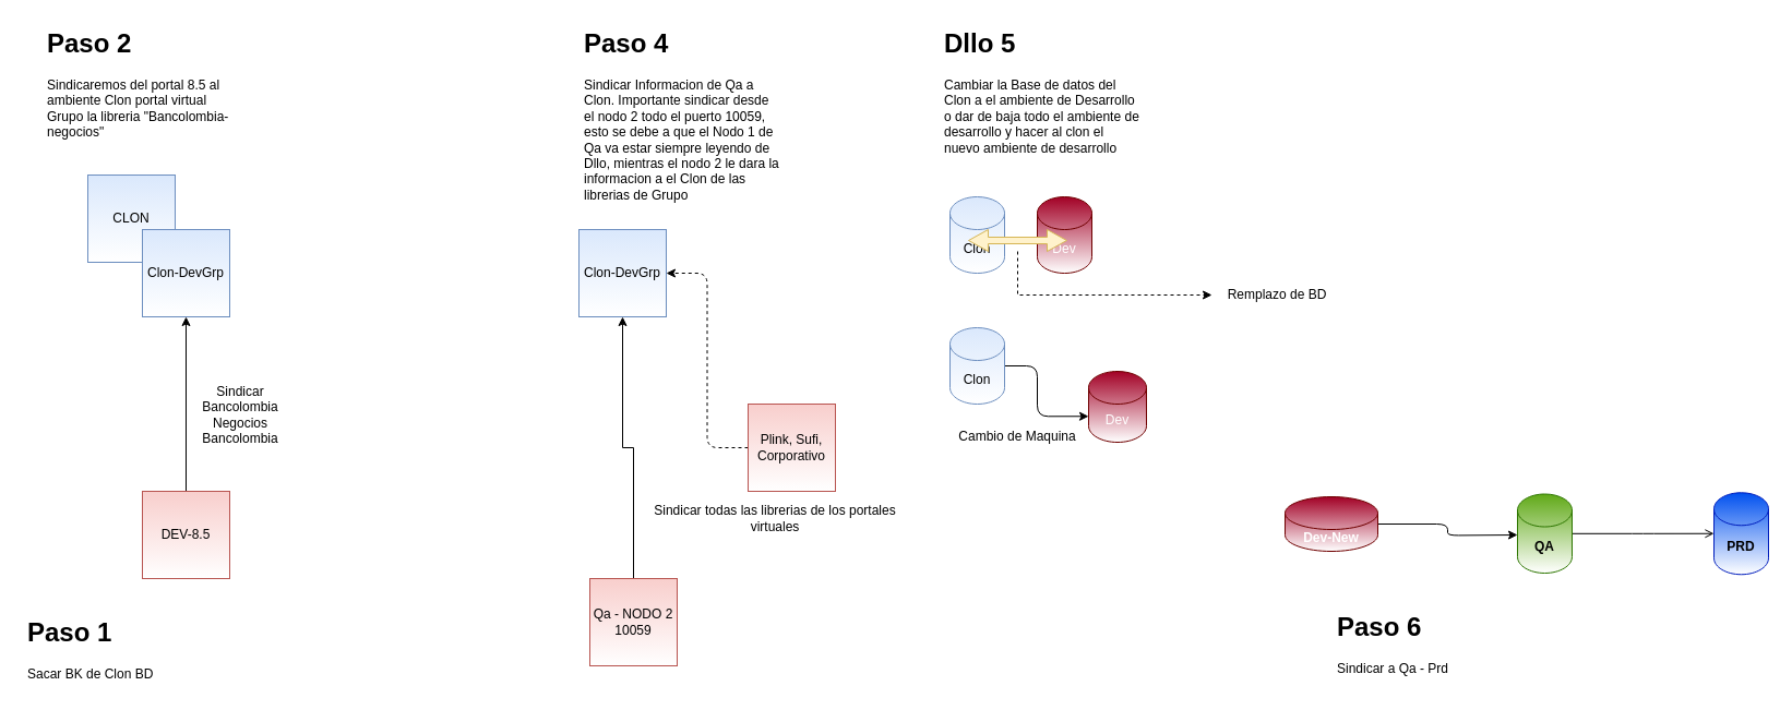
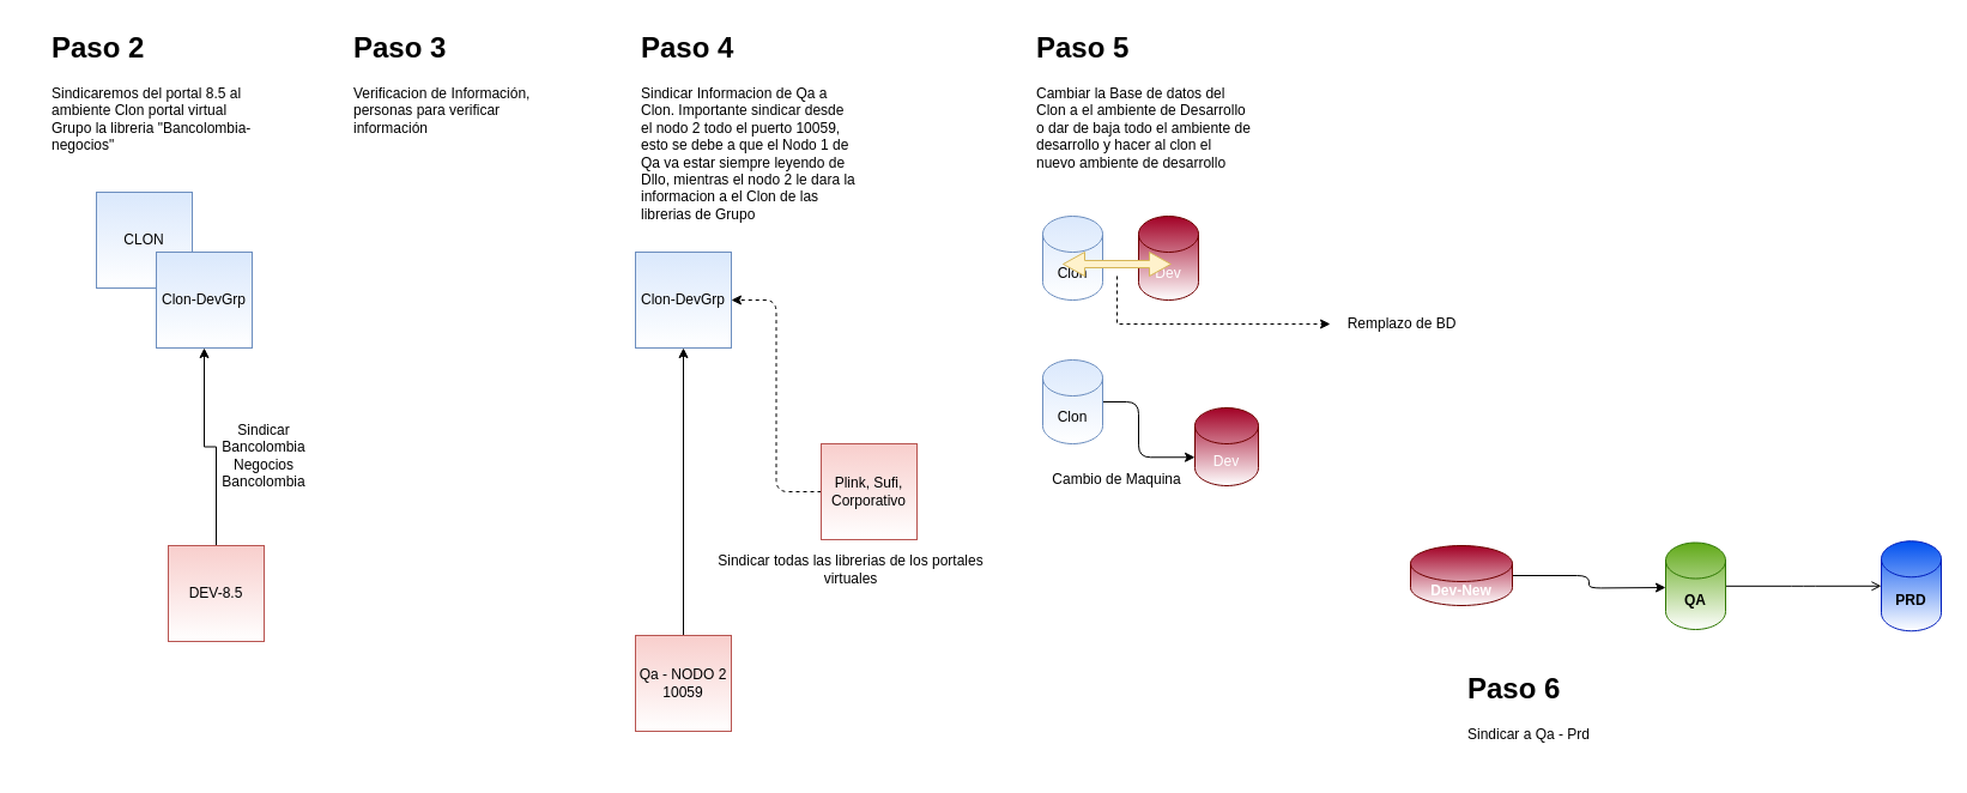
- <mxCell id="14" value="&lt;h1&gt;Dllo 5&lt;/h1&gt;&lt;p&gt;Cambiar la Base de datos del Clon a el ambiente de Desarrollo o dar de baja todo el ambiente de desarrollo y hacer al clon el nuevo ambiente de desarrollo&lt;/p&gt;" style="text;html=1;strokeColor=none;fillColor=none;spacing=5;spacingTop=-20;whiteSpace=wrap;overflow=hidden;rounded=0;" parent="1" vertex="1"><mxGeometry x="860" y="20" width="190" height="130" as="geometry" /></mxCell>
+ <mxCell id="14" value="&lt;h1&gt;Paso 5&lt;/h1&gt;&lt;p&gt;Cambiar la Base de datos del Clon a el ambiente de Desarrollo o dar de baja todo el ambiente de desarrollo y hacer al clon el nuevo ambiente de desarrollo&lt;/p&gt;" style="text;html=1;strokeColor=none;fillColor=none;spacing=5;spacingTop=-20;whiteSpace=wrap;overflow=hidden;rounded=0;" parent="1" vertex="1"><mxGeometry x="860" y="20" width="190" height="130" as="geometry" /></mxCell>
+ <mxCell id="9" value="&lt;h1&gt;Paso 3&lt;/h1&gt;&lt;p&gt;Verificacion de Información, personas para verificar información&lt;/p&gt;" style="text;html=1;strokeColor=none;fillColor=none;spacing=5;spacingTop=-20;whiteSpace=wrap;overflow=hidden;rounded=0;" parent="1" vertex="1"><mxGeometry x="290" y="20" width="190" height="100" as="geometry" /></mxCell>
- <mxCell id="5" value="DEV-8.5" style="whiteSpace=wrap;html=1;aspect=fixed;fillColor=#f8cecc;strokeColor=#b85450;gradientColor=#ffffff;" parent="1" vertex="1"><mxGeometry x="130" y="450" width="80" height="80" as="geometry" /></mxCell>
+ <mxCell id="5" value="DEV-8.5" style="whiteSpace=wrap;html=1;aspect=fixed;fillColor=#f8cecc;strokeColor=#b85450;gradientColor=#ffffff;" parent="1" vertex="1"><mxGeometry x="140" y="455" width="80" height="80" as="geometry" /></mxCell>
- <mxCell id="13" value="Qa - NODO 2 10059" style="whiteSpace=wrap;html=1;aspect=fixed;fillColor=#f8cecc;strokeColor=#b85450;gradientColor=#ffffff;" parent="1" vertex="1"><mxGeometry x="540" y="530" width="80" height="80" as="geometry" /></mxCell>
+ <mxCell id="13" value="Qa - NODO 2 10059" style="whiteSpace=wrap;html=1;aspect=fixed;fillColor=#f8cecc;strokeColor=#b85450;gradientColor=#ffffff;" parent="1" vertex="1"><mxGeometry x="530" y="530" width="80" height="80" as="geometry" /></mxCell>
- <mxCell id="23" value="&lt;h1&gt;Paso 1&lt;/h1&gt;&lt;p&gt;Sacar BK de Clon BD&lt;/p&gt;" style="text;html=1;strokeColor=none;fillColor=none;spacing=5;spacingTop=-20;whiteSpace=wrap;overflow=hidden;rounded=0;" parent="1" vertex="1"><mxGeometry x="20" y="560" width="190" height="80" as="geometry" /></mxCell>
